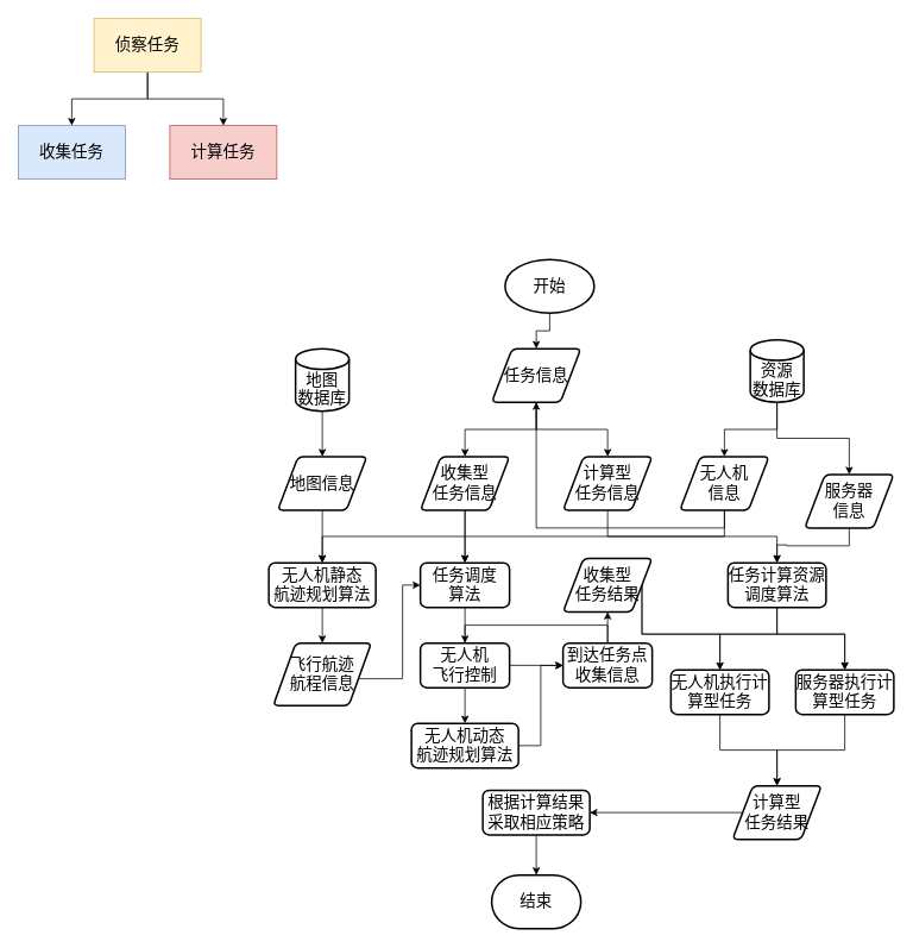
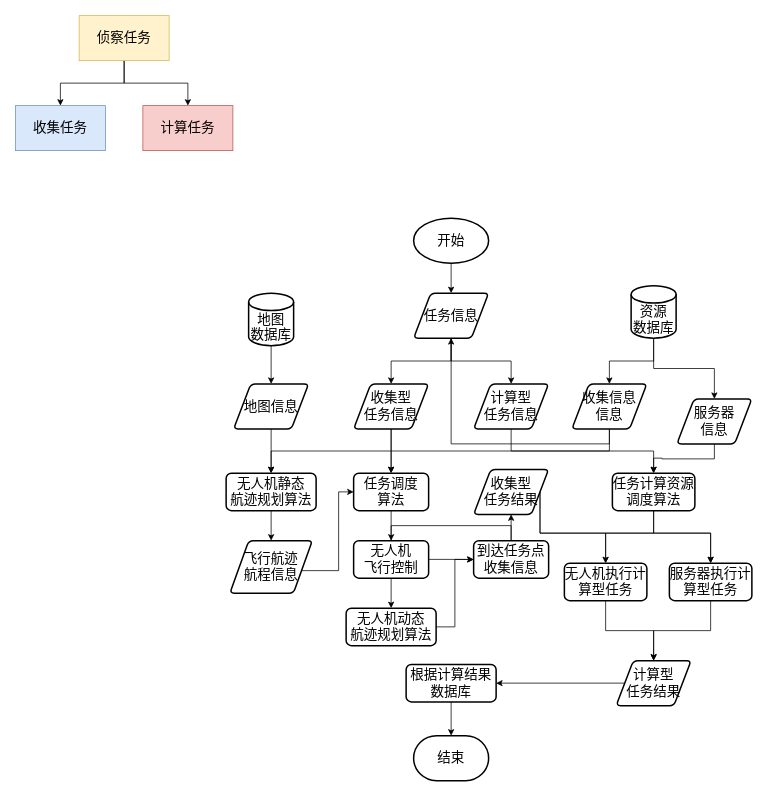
- <mxCell id="8" value="&lt;font style=&quot;font-size: 18px;&quot;&gt;开始&lt;/font&gt;" style="strokeWidth=2;html=1;shape=mxgraph.flowchart.start_1;whiteSpace=wrap;" parent="1" vertex="1"><mxGeometry x="566" y="290" width="100" height="60" as="geometry" /></mxCell>
+ <mxCell id="8" value="&lt;font style=&quot;font-size: 18px;&quot;&gt;开始&lt;/font&gt;" style="strokeWidth=2;html=1;shape=mxgraph.flowchart.start_1;whiteSpace=wrap;" parent="1" vertex="1"><mxGeometry x="551" y="290" width="100" height="60" as="geometry" /></mxCell>
- <mxCell id="27" value="无人机&lt;br&gt;信息" style="shape=parallelogram;html=1;strokeWidth=2;perimeter=parallelogramPerimeter;whiteSpace=wrap;rounded=1;arcSize=12;size=0.23;fontSize=18;" parent="1" vertex="1"><mxGeometry x="762" y="511" width="100" height="60" as="geometry" /></mxCell>
+ <mxCell id="27" value="收集信息&lt;br&gt;信息" style="shape=parallelogram;html=1;strokeWidth=2;perimeter=parallelogramPerimeter;whiteSpace=wrap;rounded=1;arcSize=12;size=0.23;fontSize=18;" parent="1" vertex="1"><mxGeometry x="762" y="511" width="100" height="60" as="geometry" /></mxCell>
- <mxCell id="57" value="根据计算结果&lt;br&gt;采取相应策略" style="rounded=1;whiteSpace=wrap;html=1;absoluteArcSize=1;arcSize=14;strokeWidth=2;fontSize=18;" parent="1" vertex="1"><mxGeometry x="541" y="885" width="120" height="50" as="geometry" /></mxCell>
+ <mxCell id="57" value="根据计算结果&lt;br&gt;数据库" style="rounded=1;whiteSpace=wrap;html=1;absoluteArcSize=1;arcSize=14;strokeWidth=2;fontSize=18;" parent="1" vertex="1"><mxGeometry x="541" y="885" width="120" height="50" as="geometry" /></mxCell>
